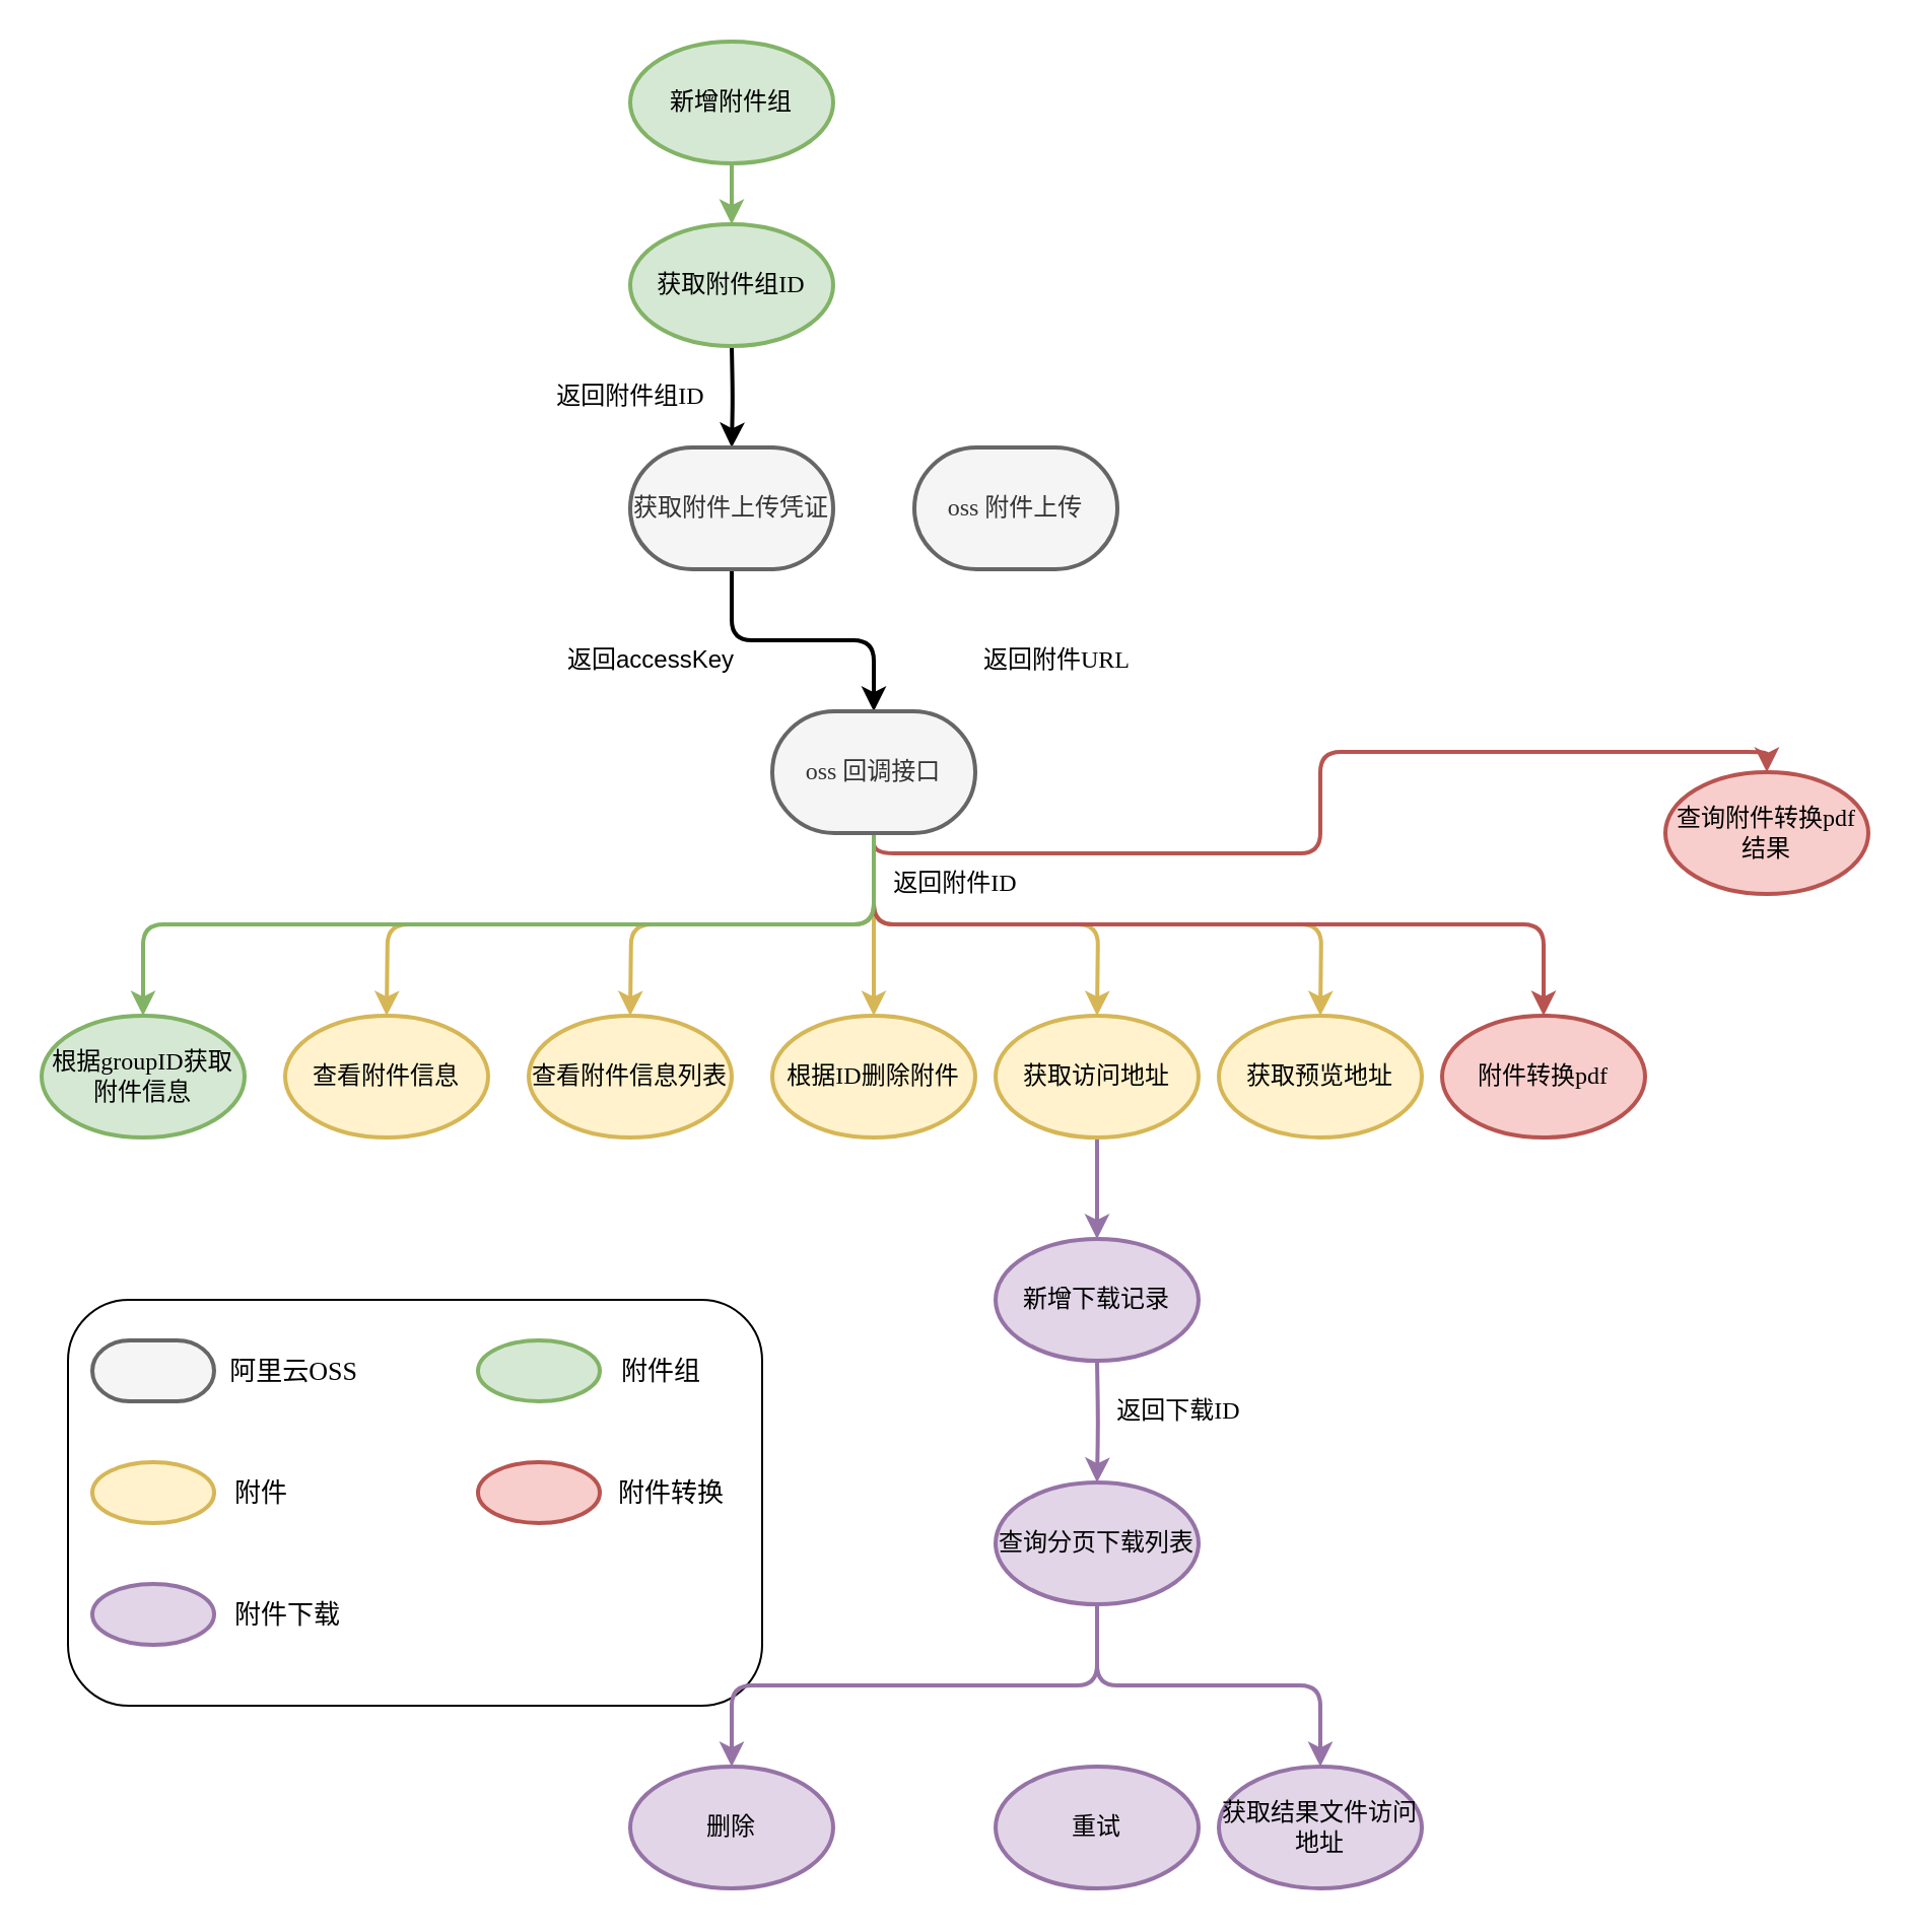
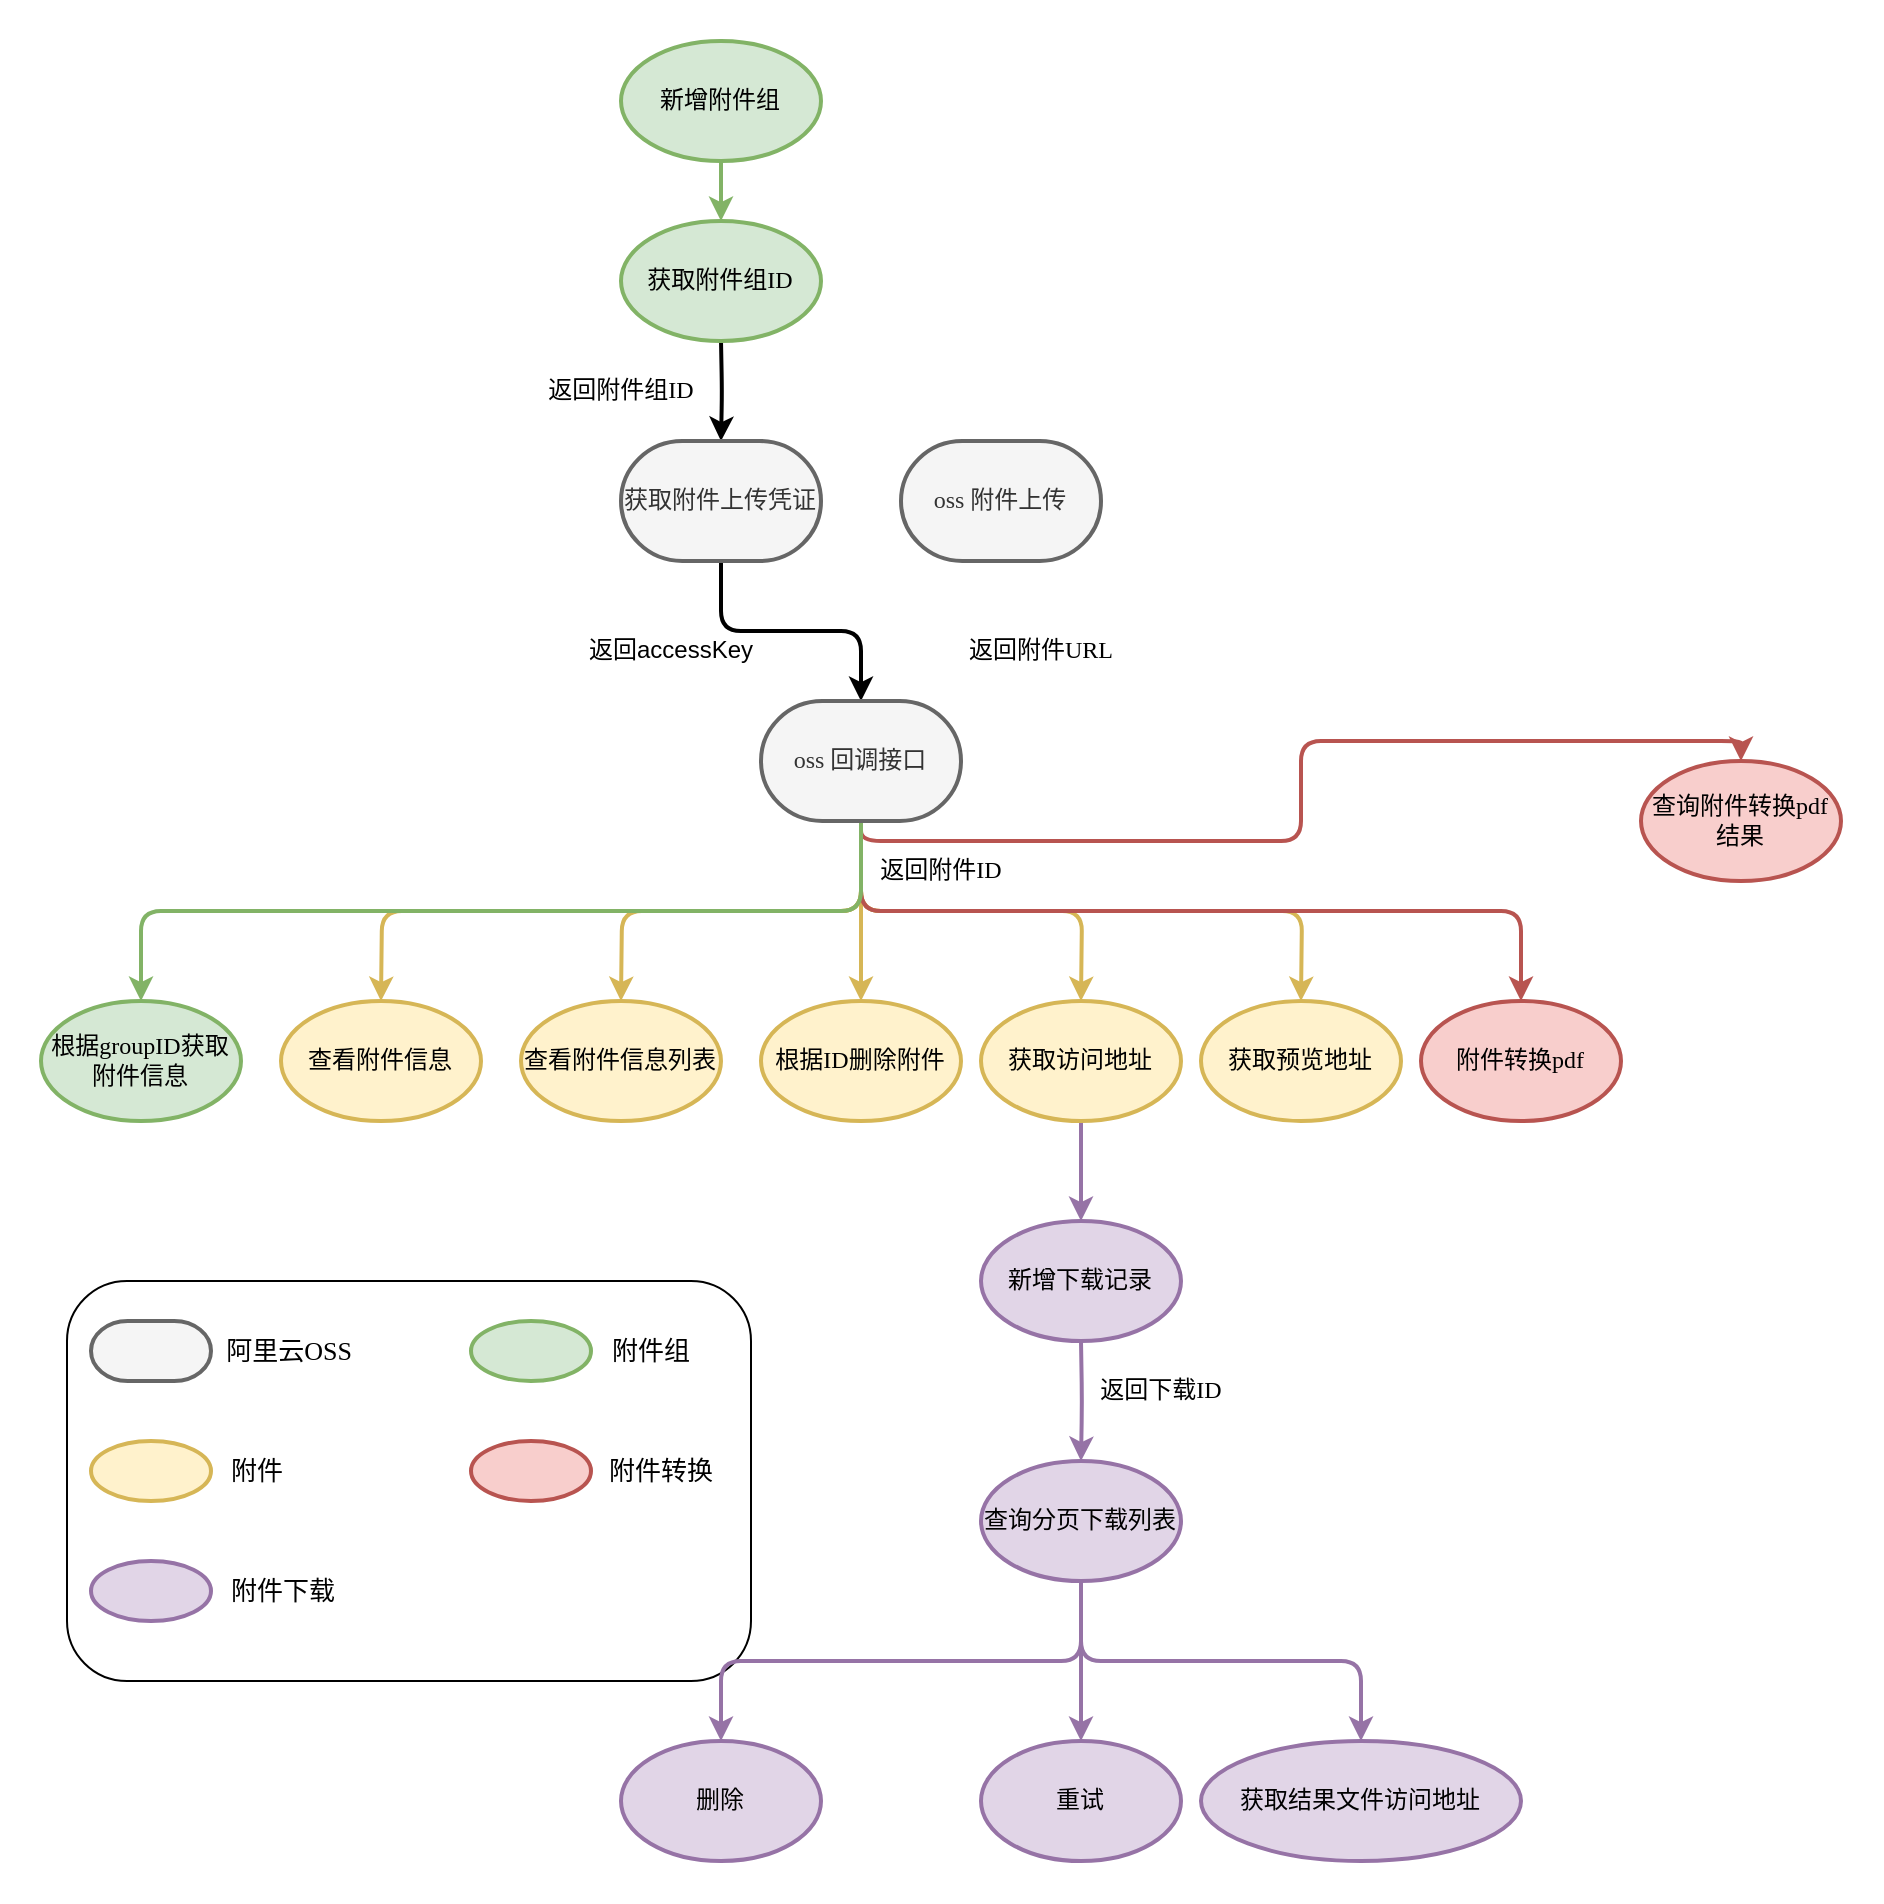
- <mxCell id="21" value="返回&lt;font face=&quot;Helvetica&quot;&gt;accessKey&lt;/font&gt;" style="text;html=1;align=center;verticalAlign=middle;resizable=0;points=[];autosize=1;strokeColor=none;fillColor=none;fontFamily=仿宋;" vertex="1" parent="1"><mxGeometry x="265" y="310" width="110" height="30" as="geometry" /></mxCell>
+ <mxCell id="21" value="返回&lt;font face=&quot;Helvetica&quot;&gt;accessKey&lt;/font&gt;" style="text;html=1;align=center;verticalAlign=middle;resizable=0;points=[];autosize=1;strokeColor=none;fillColor=none;fontFamily=仿宋;" vertex="1" parent="1"><mxGeometry x="280" y="310" width="110" height="30" as="geometry" /></mxCell>
+ <mxCell id="24" style="edgeStyle=orthogonalEdgeStyle;html=1;exitX=0.5;exitY=1;exitDx=0;exitDy=0;exitPerimeter=0;entryX=0.5;entryY=0;entryDx=0;entryDy=0;entryPerimeter=0;strokeWidth=2;fontFamily=仿宋;fillColor=#e1d5e7;strokeColor=#9673a6;" edge="1" parent="1" source="27" target="29"><mxGeometry relative="1" as="geometry" /></mxCell>
- <mxCell id="30" value="获取结果文件访问地址" style="strokeWidth=2;html=1;shape=mxgraph.flowchart.start_1;whiteSpace=wrap;fontFamily=仿宋;fillColor=#e1d5e7;strokeColor=#9673a6;" vertex="1" parent="1"><mxGeometry x="600" y="870" width="100" height="60" as="geometry" /></mxCell>
+ <mxCell id="30" value="获取结果文件访问地址" style="strokeWidth=2;html=1;shape=mxgraph.flowchart.start_1;whiteSpace=wrap;fontFamily=仿宋;fillColor=#e1d5e7;strokeColor=#9673a6;" vertex="1" parent="1"><mxGeometry x="600" y="870" width="160" height="60" as="geometry" /></mxCell>
